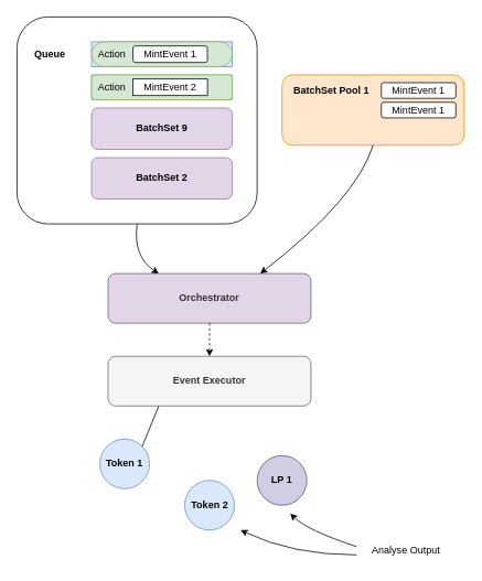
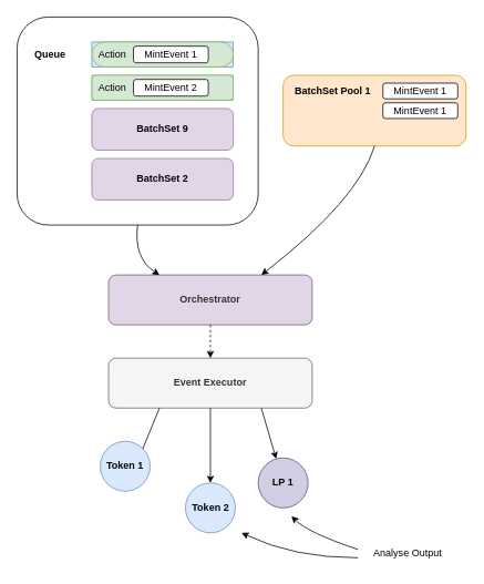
- <mxCell id="8" value="MintEvent 2" style="whiteSpace=wrap;html=1;rounded=0;" parent="6" vertex="1"><mxGeometry x="50" y="5" width="90" height="20" as="geometry" /></mxCell>
+ <mxCell id="8" value="MintEvent 2" style="rounded=1;whiteSpace=wrap;html=1;" parent="6" vertex="1"><mxGeometry x="50" y="5" width="90" height="20" as="geometry" /></mxCell>
+ <mxCell id="29" value="" style="endArrow=classic;html=1;rounded=0;exitX=0.75;exitY=1;exitDx=0;exitDy=0;" edge="1" parent="1" source="22" target="26"><mxGeometry width="50" height="50" relative="1" as="geometry"><mxPoint x="470" y="540" as="sourcePoint" /><mxPoint x="520" y="490" as="targetPoint" /></mxGeometry></mxCell>
+ <mxCell id="28" value="" style="endArrow=classic;html=1;rounded=0;exitX=0.5;exitY=1;exitDx=0;exitDy=0;entryX=0.5;entryY=0;entryDx=0;entryDy=0;" edge="1" parent="1" source="22" target="25"><mxGeometry width="50" height="50" relative="1" as="geometry"><mxPoint x="530" as="sourcePoint" y="530" /><mxPoint x="580" y="480" as="targetPoint" /></mxGeometry></mxCell>
